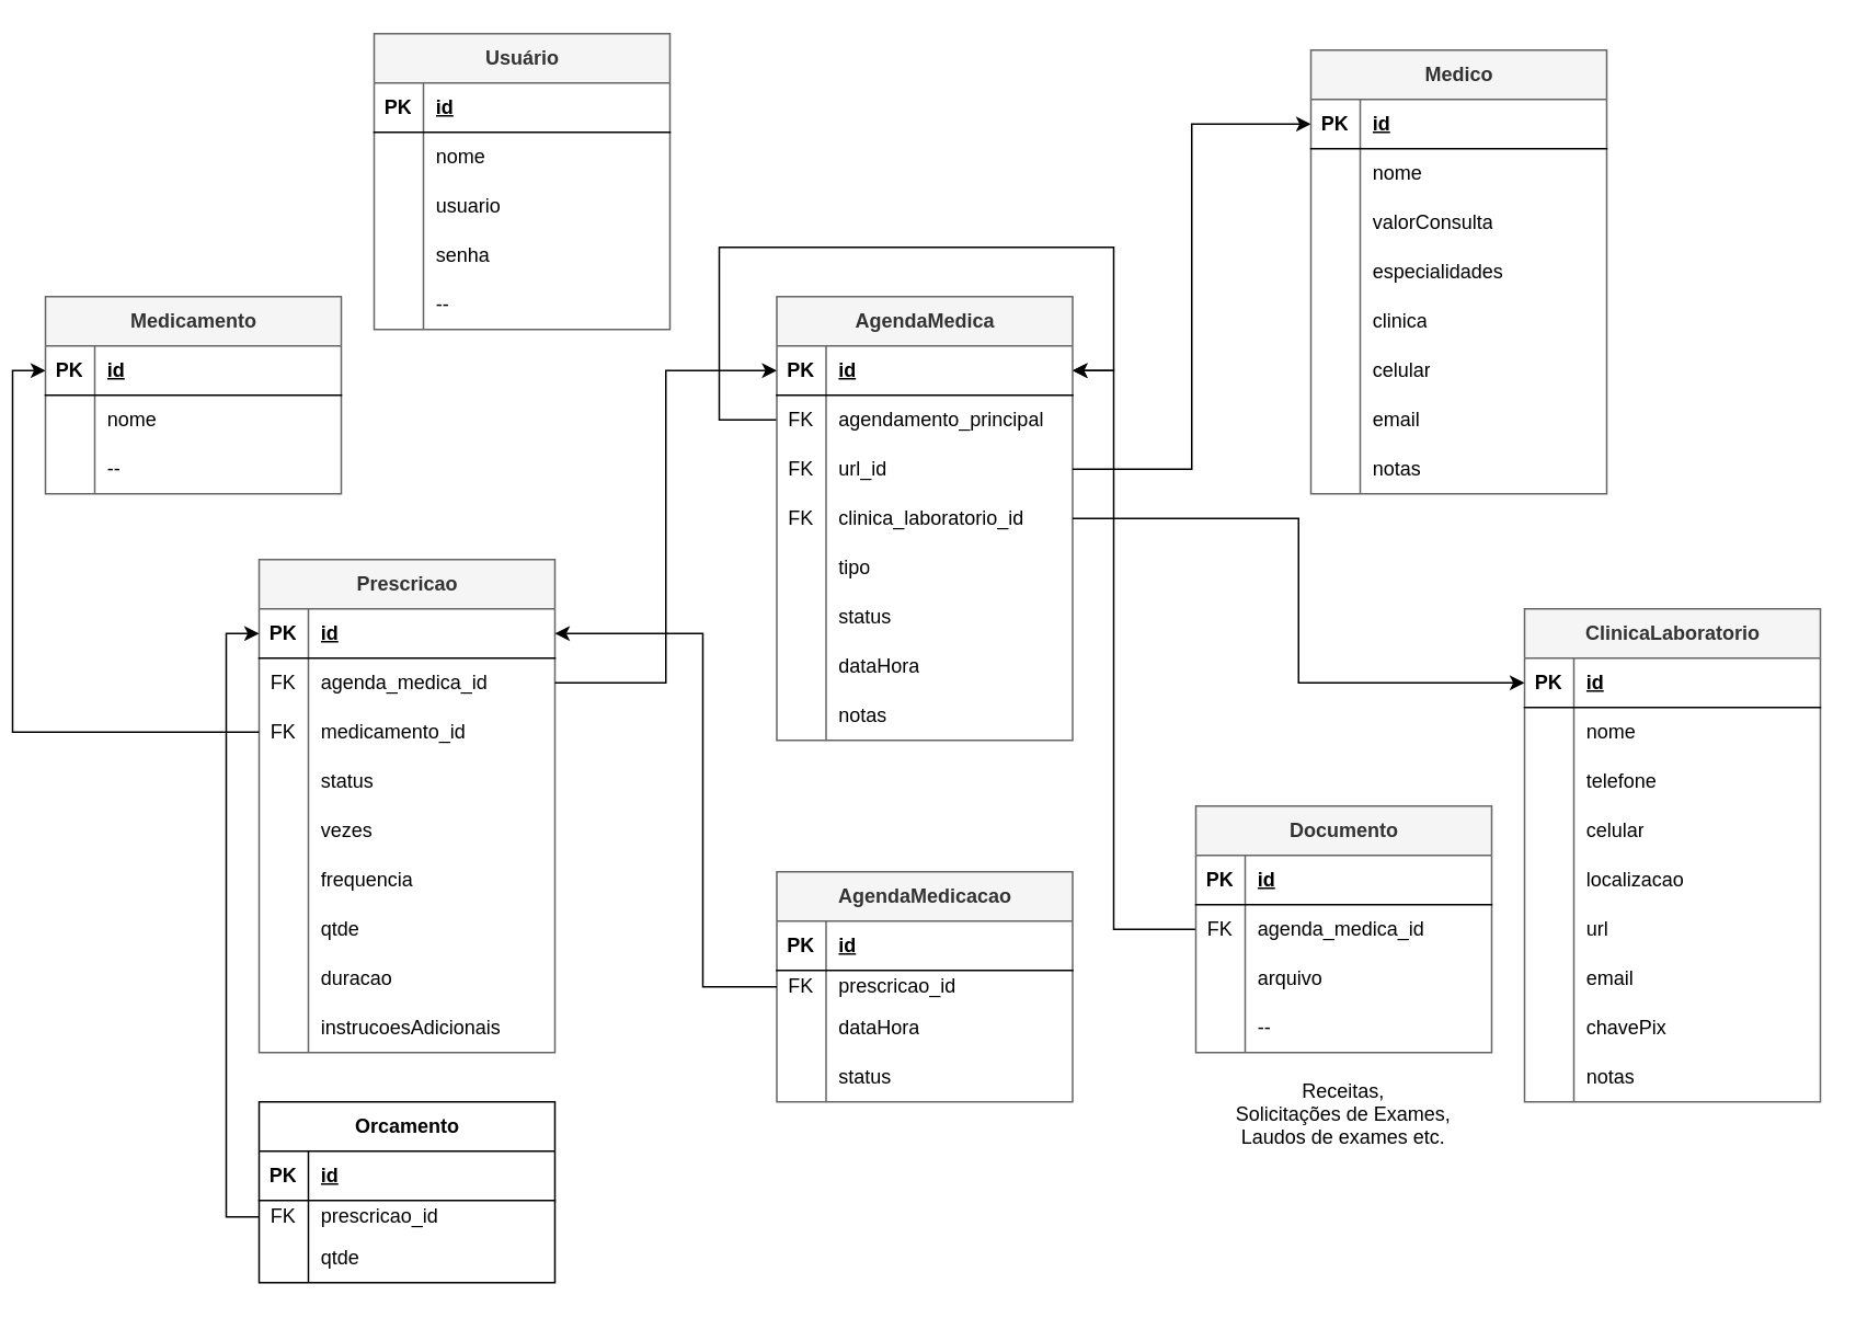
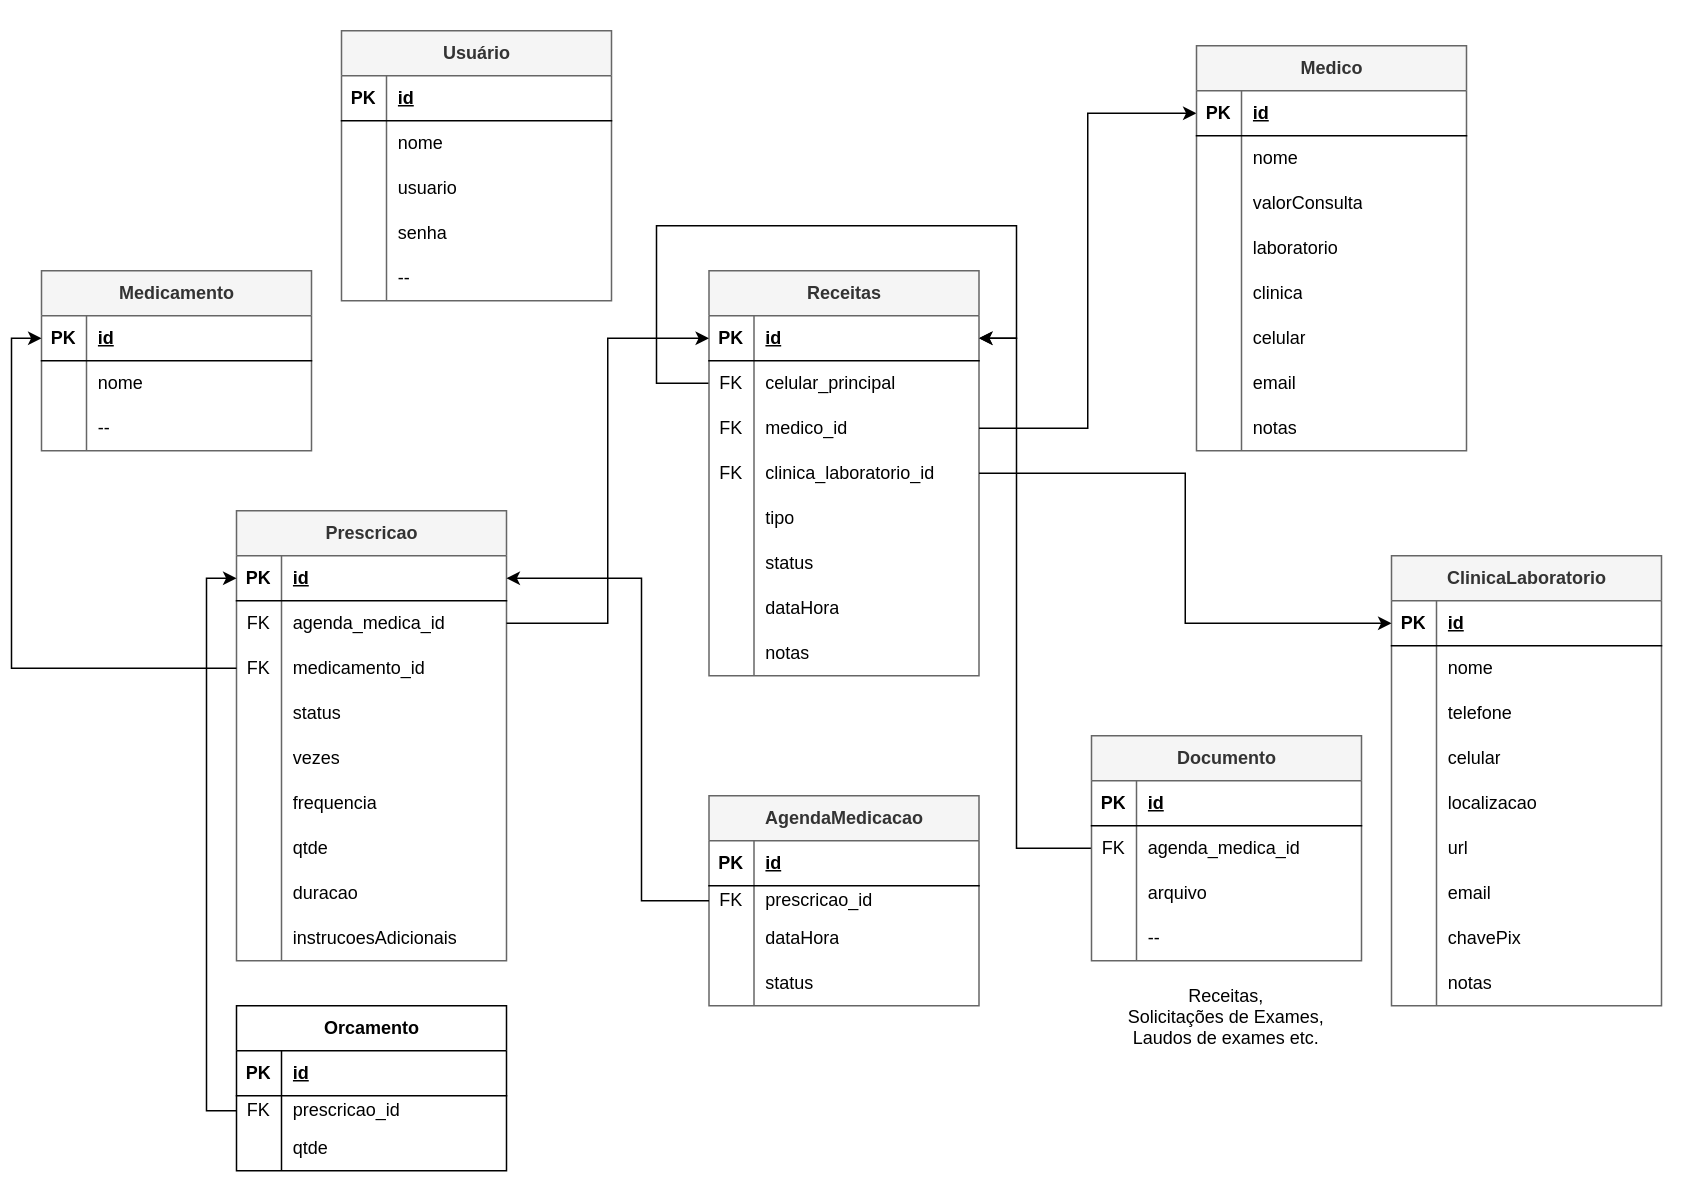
- <mxCell id="168" value="especialidades" style="shape=partialRectangle;connectable=0;fillColor=none;top=0;left=0;bottom=0;right=0;align=left;spacingLeft=6;overflow=hidden;whiteSpace=wrap;html=1;" vertex="1" parent="166"><mxGeometry x="30" width="150" height="30" as="geometry"><mxRectangle width="150" height="30" as="alternateBounds" /></mxGeometry></mxCell>
+ <mxCell id="168" value="laboratorio" style="shape=partialRectangle;connectable=0;fillColor=none;top=0;left=0;bottom=0;right=0;align=left;spacingLeft=6;overflow=hidden;whiteSpace=wrap;html=1;" vertex="1" parent="166"><mxGeometry x="30" width="150" height="30" as="geometry"><mxRectangle width="150" height="30" as="alternateBounds" /></mxGeometry></mxCell>
- <mxCell id="41" value="AgendaMedica" style="shape=table;startSize=30;container=1;collapsible=1;childLayout=tableLayout;fixedRows=1;rowLines=0;fontStyle=1;align=center;resizeLast=1;html=1;fillColor=#f5f5f5;fontColor=#333333;strokeColor=#666666;swimlaneFillColor=default;" vertex="1" parent="1"><mxGeometry x="465" y="180" width="180" height="270" as="geometry" /></mxCell>
+ <mxCell id="41" value="Receitas" style="shape=table;startSize=30;container=1;collapsible=1;childLayout=tableLayout;fixedRows=1;rowLines=0;fontStyle=1;align=center;resizeLast=1;html=1;fillColor=#f5f5f5;fontColor=#333333;strokeColor=#666666;swimlaneFillColor=default;" vertex="1" parent="1"><mxGeometry x="465" y="180" width="180" height="270" as="geometry" /></mxCell>
- <mxCell id="47" value="agendamento_principal" style="shape=partialRectangle;connectable=0;fillColor=none;top=0;left=0;bottom=0;right=0;align=left;spacingLeft=6;overflow=hidden;whiteSpace=wrap;html=1;" vertex="1" parent="45"><mxGeometry x="30" width="150" height="30" as="geometry"><mxRectangle width="150" height="30" as="alternateBounds" /></mxGeometry></mxCell>
+ <mxCell id="47" value="celular_principal" style="shape=partialRectangle;connectable=0;fillColor=none;top=0;left=0;bottom=0;right=0;align=left;spacingLeft=6;overflow=hidden;whiteSpace=wrap;html=1;" vertex="1" parent="45"><mxGeometry x="30" width="150" height="30" as="geometry"><mxRectangle width="150" height="30" as="alternateBounds" /></mxGeometry></mxCell>
- <mxCell id="50" value="url_id" style="shape=partialRectangle;connectable=0;fillColor=none;top=0;left=0;bottom=0;right=0;align=left;spacingLeft=6;overflow=hidden;whiteSpace=wrap;html=1;" vertex="1" parent="48"><mxGeometry x="30" width="150" height="30" as="geometry"><mxRectangle width="150" height="30" as="alternateBounds" /></mxGeometry></mxCell>
+ <mxCell id="50" value="medico_id" style="shape=partialRectangle;connectable=0;fillColor=none;top=0;left=0;bottom=0;right=0;align=left;spacingLeft=6;overflow=hidden;whiteSpace=wrap;html=1;" vertex="1" parent="48"><mxGeometry x="30" width="150" height="30" as="geometry"><mxRectangle width="150" height="30" as="alternateBounds" /></mxGeometry></mxCell>
